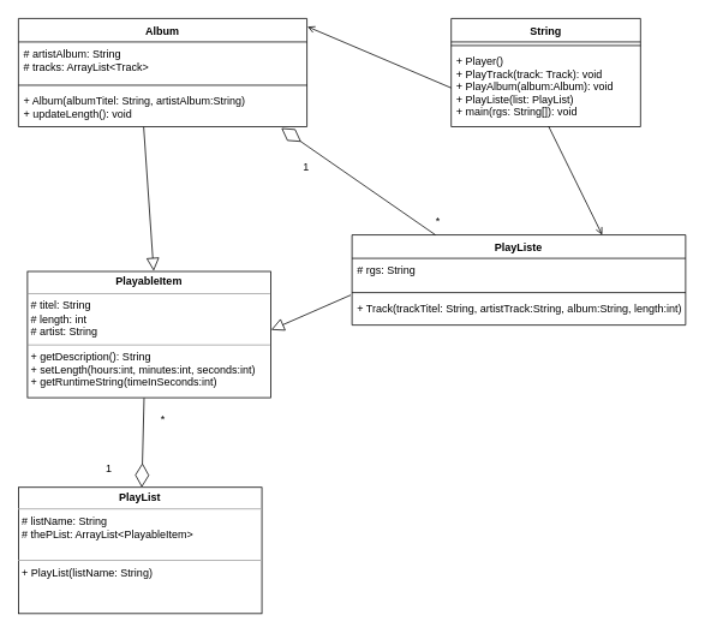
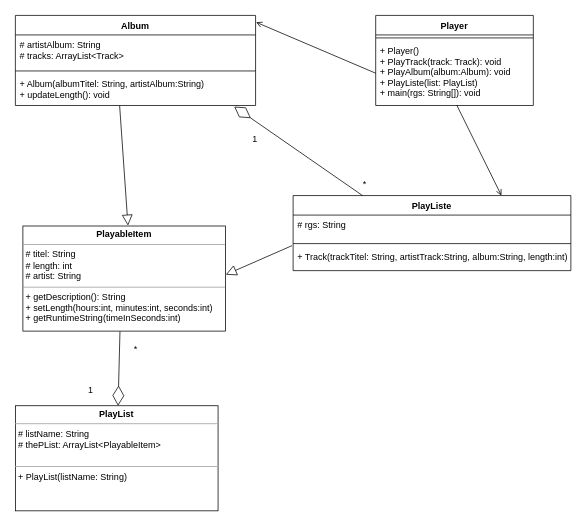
- <mxCell id="6" value="String" style="swimlane;fontStyle=1;align=center;verticalAlign=top;childLayout=stackLayout;horizontal=1;startSize=26;horizontalStack=0;resizeParent=1;resizeParentMax=0;resizeLast=0;collapsible=1;marginBottom=0;" vertex="1" parent="1"><mxGeometry x="500" y="20" width="210" height="120" as="geometry" /></mxCell>
+ <mxCell id="6" value="Player" style="swimlane;fontStyle=1;align=center;verticalAlign=top;childLayout=stackLayout;horizontal=1;startSize=26;horizontalStack=0;resizeParent=1;resizeParentMax=0;resizeLast=0;collapsible=1;marginBottom=0;" vertex="1" parent="1"><mxGeometry x="500" y="20" width="210" height="120" as="geometry" /></mxCell>
